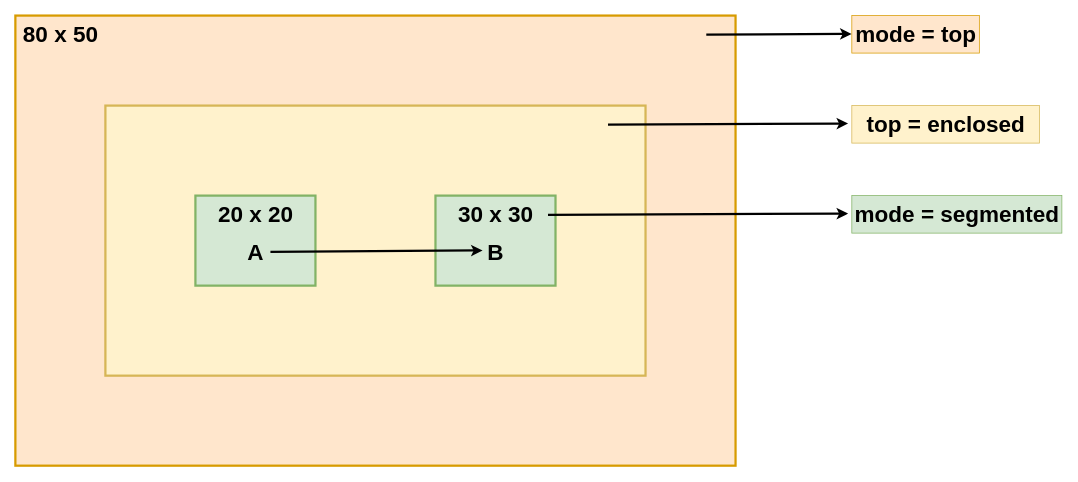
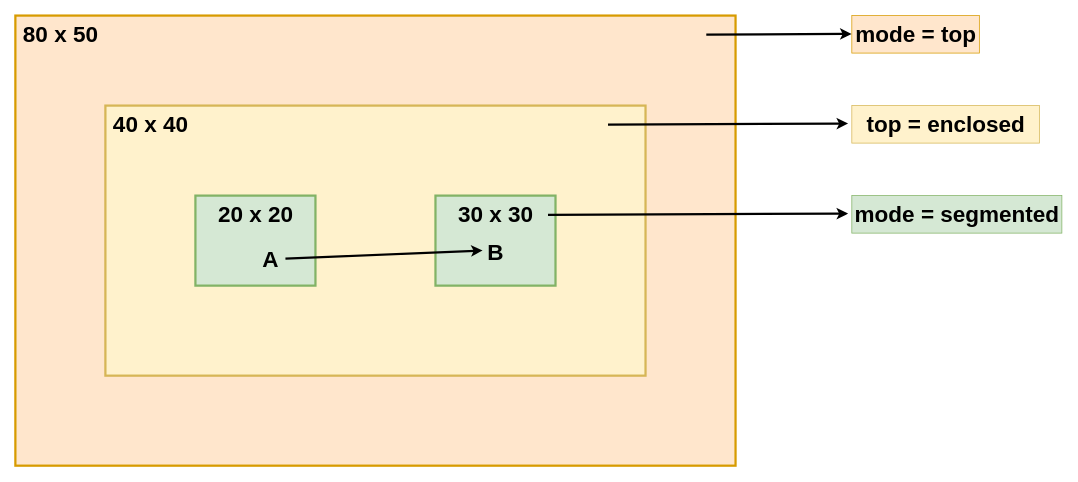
+ <mxCell id="8" value="40 x 40" style="text;html=1;align=center;verticalAlign=middle;resizable=0;points=[];autosize=1;strokeColor=none;fillColor=none;fontSize=30;fontStyle=1" vertex="1" parent="1"><mxGeometry x="140" y="140" width="120" height="50" as="geometry" /></mxCell>
- <mxCell id="10" value="A" style="text;html=1;align=center;verticalAlign=middle;resizable=0;points=[];autosize=1;strokeColor=none;fillColor=none;fontSize=30;fontStyle=1" vertex="1" parent="1"><mxGeometry x="320" y="310" width="40" height="50" as="geometry" /></mxCell>
+ <mxCell id="10" value="A" style="text;html=1;align=center;verticalAlign=middle;resizable=0;points=[];autosize=1;strokeColor=none;fillColor=none;fontSize=30;fontStyle=1" vertex="1" parent="1"><mxGeometry x="340" y="320" width="40" height="50" as="geometry" /></mxCell>
